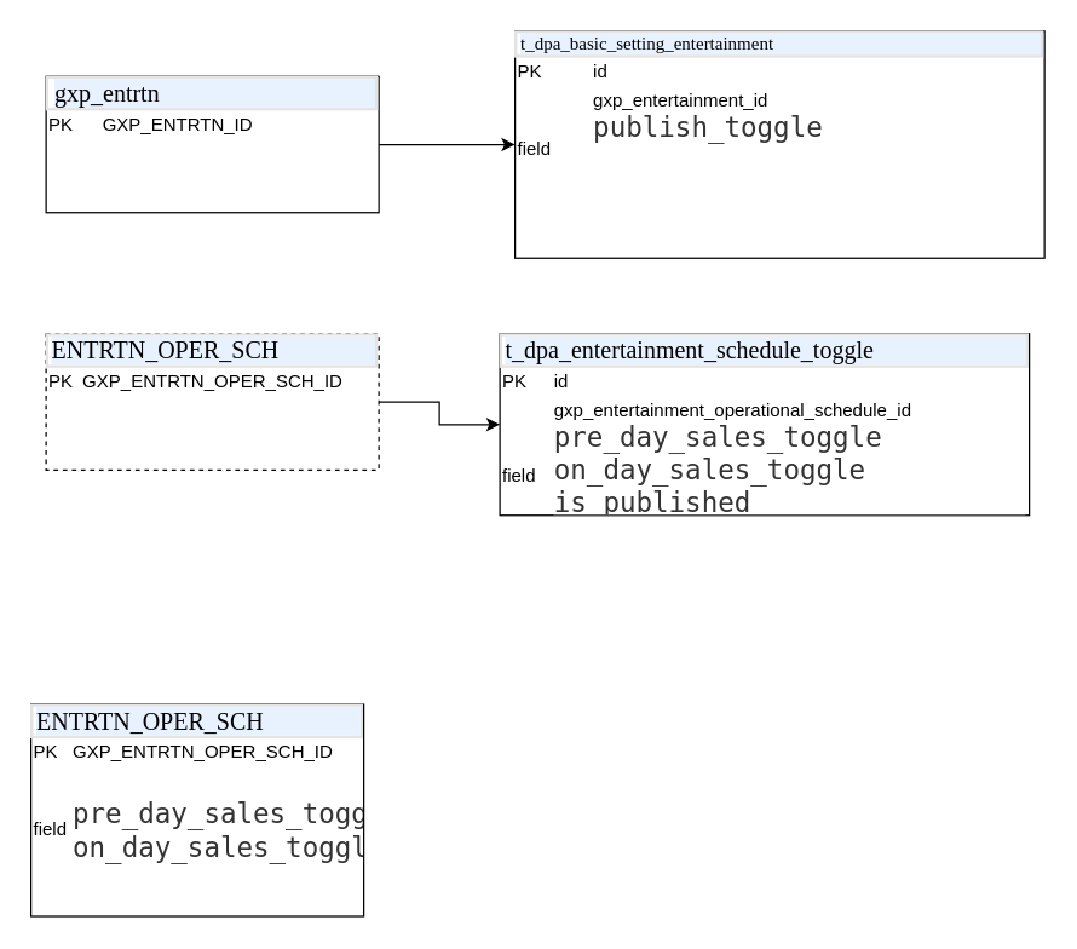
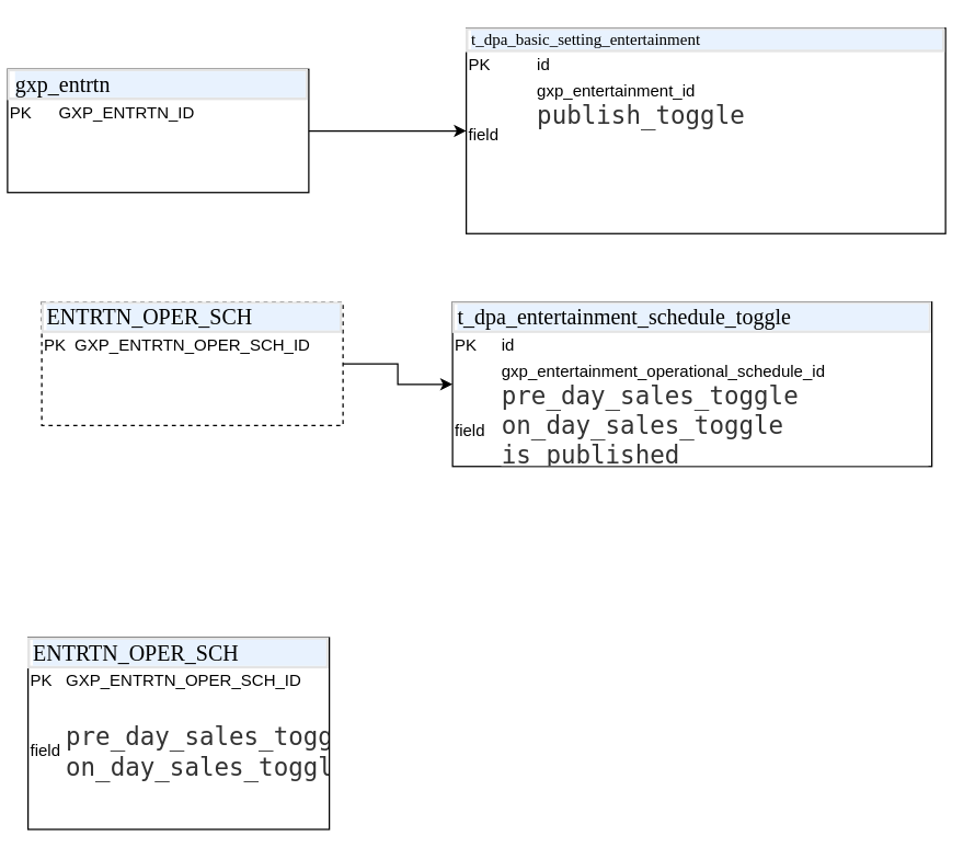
- <mxCell id="7" value="&lt;div style=&quot;box-sizing:border-box;width:100%;background:#e4e4e4;padding:2px;&quot;&gt;&lt;div style=&quot;background-color:#ffffff;padding:0px 0px 0px 2px;&quot;&gt;&lt;div style=&quot;font-family: Menlo; font-size: 12pt;&quot;&gt;&lt;div style=&quot;padding: 0px 0px 0px 2px;&quot;&gt;&lt;div style=&quot;font-size: 12pt;&quot;&gt;&lt;p style=&quot;background-color:#e8f2fe;margin:0;&quot;&gt;gxp_entrtn&lt;/p&gt;&lt;/div&gt;&lt;/div&gt;&lt;/div&gt;&lt;/div&gt;&lt;/div&gt;&lt;table style=&quot;width:100%;font-size:1em;&quot; cellpadding=&quot;2&quot; cellspacing=&quot;0&quot;&gt;&lt;tbody&gt;&lt;tr&gt;&lt;td&gt;PK&lt;/td&gt;&lt;td&gt;GXP_ENTRTN_ID&lt;/td&gt;&lt;/tr&gt;&lt;tr&gt;&lt;td&gt;&lt;br&gt;&lt;/td&gt;&lt;td&gt;&lt;br&gt;&lt;/td&gt;&lt;/tr&gt;&lt;tr&gt;&lt;td&gt;&lt;/td&gt;&lt;td&gt;&lt;br&gt;&lt;/td&gt;&lt;/tr&gt;&lt;/tbody&gt;&lt;/table&gt;" style="verticalAlign=top;align=left;overflow=fill;html=1;whiteSpace=wrap;" vertex="1" parent="1"><mxGeometry x="30" y="50" width="220" height="90" as="geometry" /></mxCell>
+ <mxCell id="7" value="&lt;div style=&quot;box-sizing:border-box;width:100%;background:#e4e4e4;padding:2px;&quot;&gt;&lt;div style=&quot;background-color:#ffffff;padding:0px 0px 0px 2px;&quot;&gt;&lt;div style=&quot;font-family: Menlo; font-size: 12pt;&quot;&gt;&lt;div style=&quot;padding: 0px 0px 0px 2px;&quot;&gt;&lt;div style=&quot;font-size: 12pt;&quot;&gt;&lt;p style=&quot;background-color:#e8f2fe;margin:0;&quot;&gt;gxp_entrtn&lt;/p&gt;&lt;/div&gt;&lt;/div&gt;&lt;/div&gt;&lt;/div&gt;&lt;/div&gt;&lt;table style=&quot;width:100%;font-size:1em;&quot; cellpadding=&quot;2&quot; cellspacing=&quot;0&quot;&gt;&lt;tbody&gt;&lt;tr&gt;&lt;td&gt;PK&lt;/td&gt;&lt;td&gt;GXP_ENTRTN_ID&lt;/td&gt;&lt;/tr&gt;&lt;tr&gt;&lt;td&gt;&lt;br&gt;&lt;/td&gt;&lt;td&gt;&lt;br&gt;&lt;/td&gt;&lt;/tr&gt;&lt;tr&gt;&lt;td&gt;&lt;/td&gt;&lt;td&gt;&lt;br&gt;&lt;/td&gt;&lt;/tr&gt;&lt;/tbody&gt;&lt;/table&gt;" style="verticalAlign=top;align=left;overflow=fill;html=1;whiteSpace=wrap;" vertex="1" parent="1"><mxGeometry x="5" y="50" width="220" height="90" as="geometry" /></mxCell>
